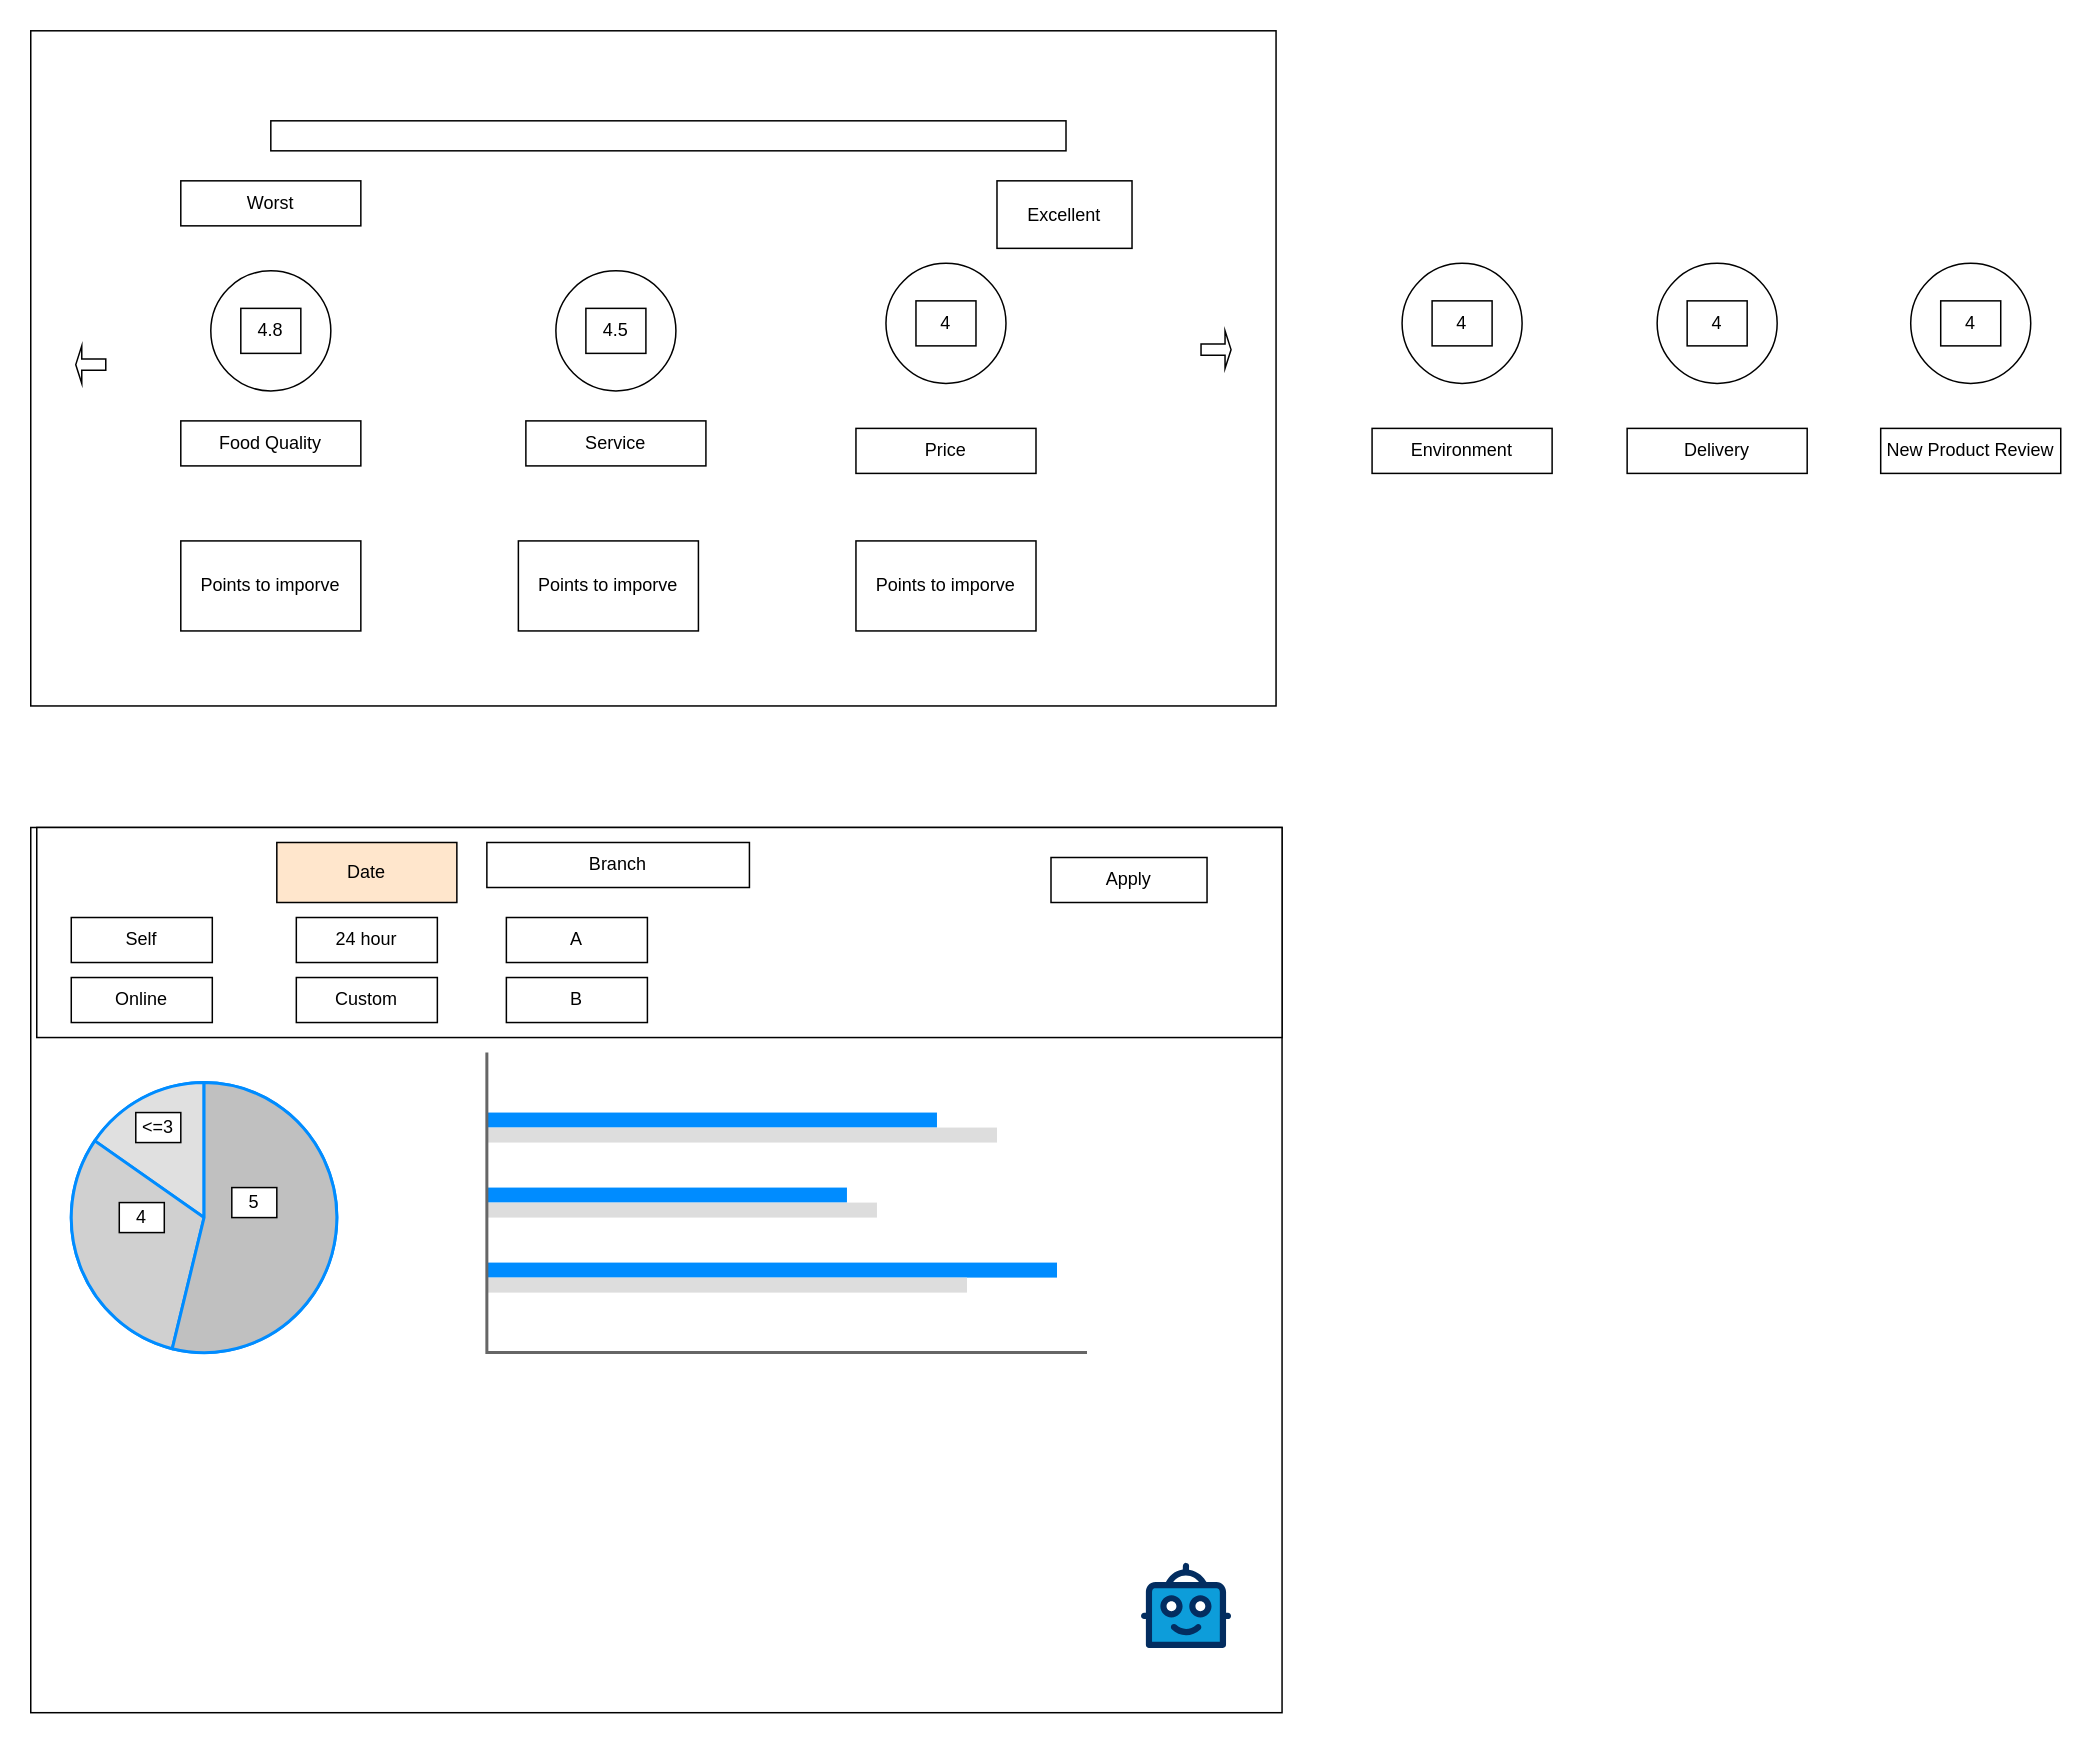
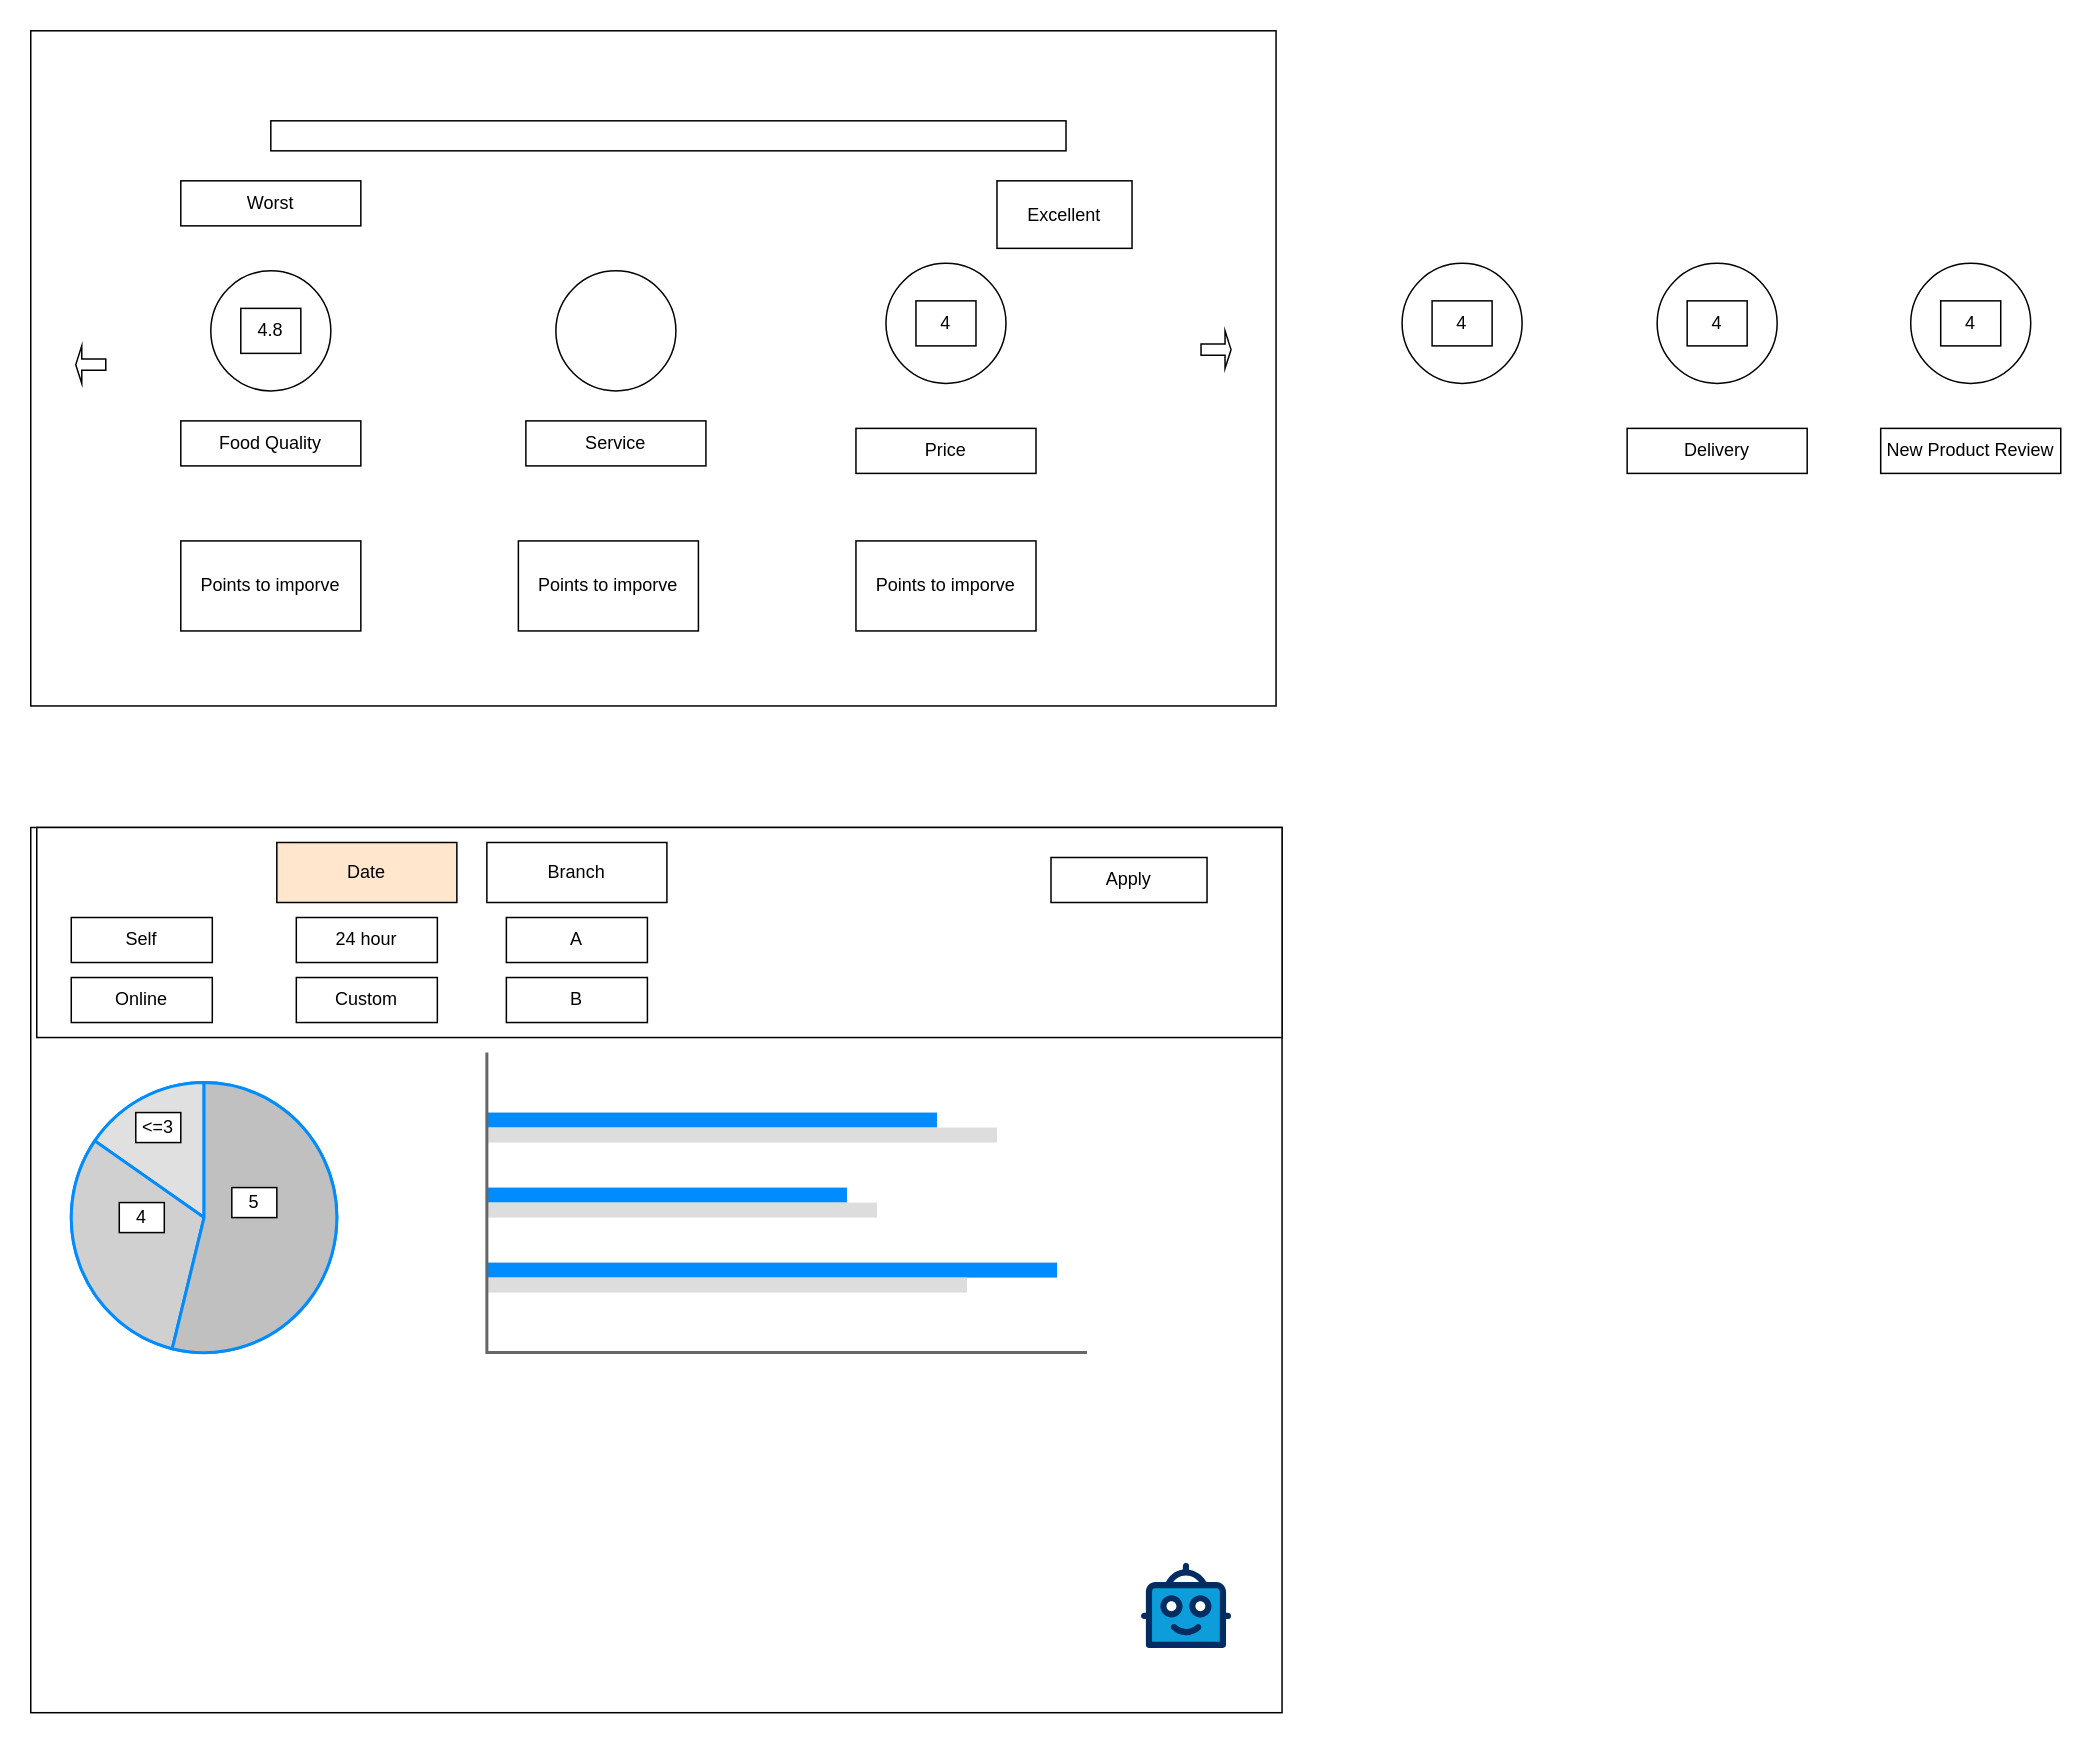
- <mxCell id="28" value="4.5" style="rounded=0;whiteSpace=wrap;html=1;" vertex="1" parent="25"><mxGeometry x="50" y="25" width="40" height="30" as="geometry" /></mxCell>
- <mxCell id="15" value="Environment" style="rounded=0;whiteSpace=wrap;html=1;" vertex="1" parent="13"><mxGeometry y="110" width="120" height="30" as="geometry" /></mxCell>
- <mxCell id="39" value="Branch" style="rounded=0;whiteSpace=wrap;html=1;" vertex="1" parent="1"><mxGeometry x="324" y="561" width="175" height="30" as="geometry" /></mxCell>
+ <mxCell id="39" value="Branch" style="rounded=0;whiteSpace=wrap;html=1;" vertex="1" parent="1"><mxGeometry x="324" y="561" width="120" height="40" as="geometry" /></mxCell>
